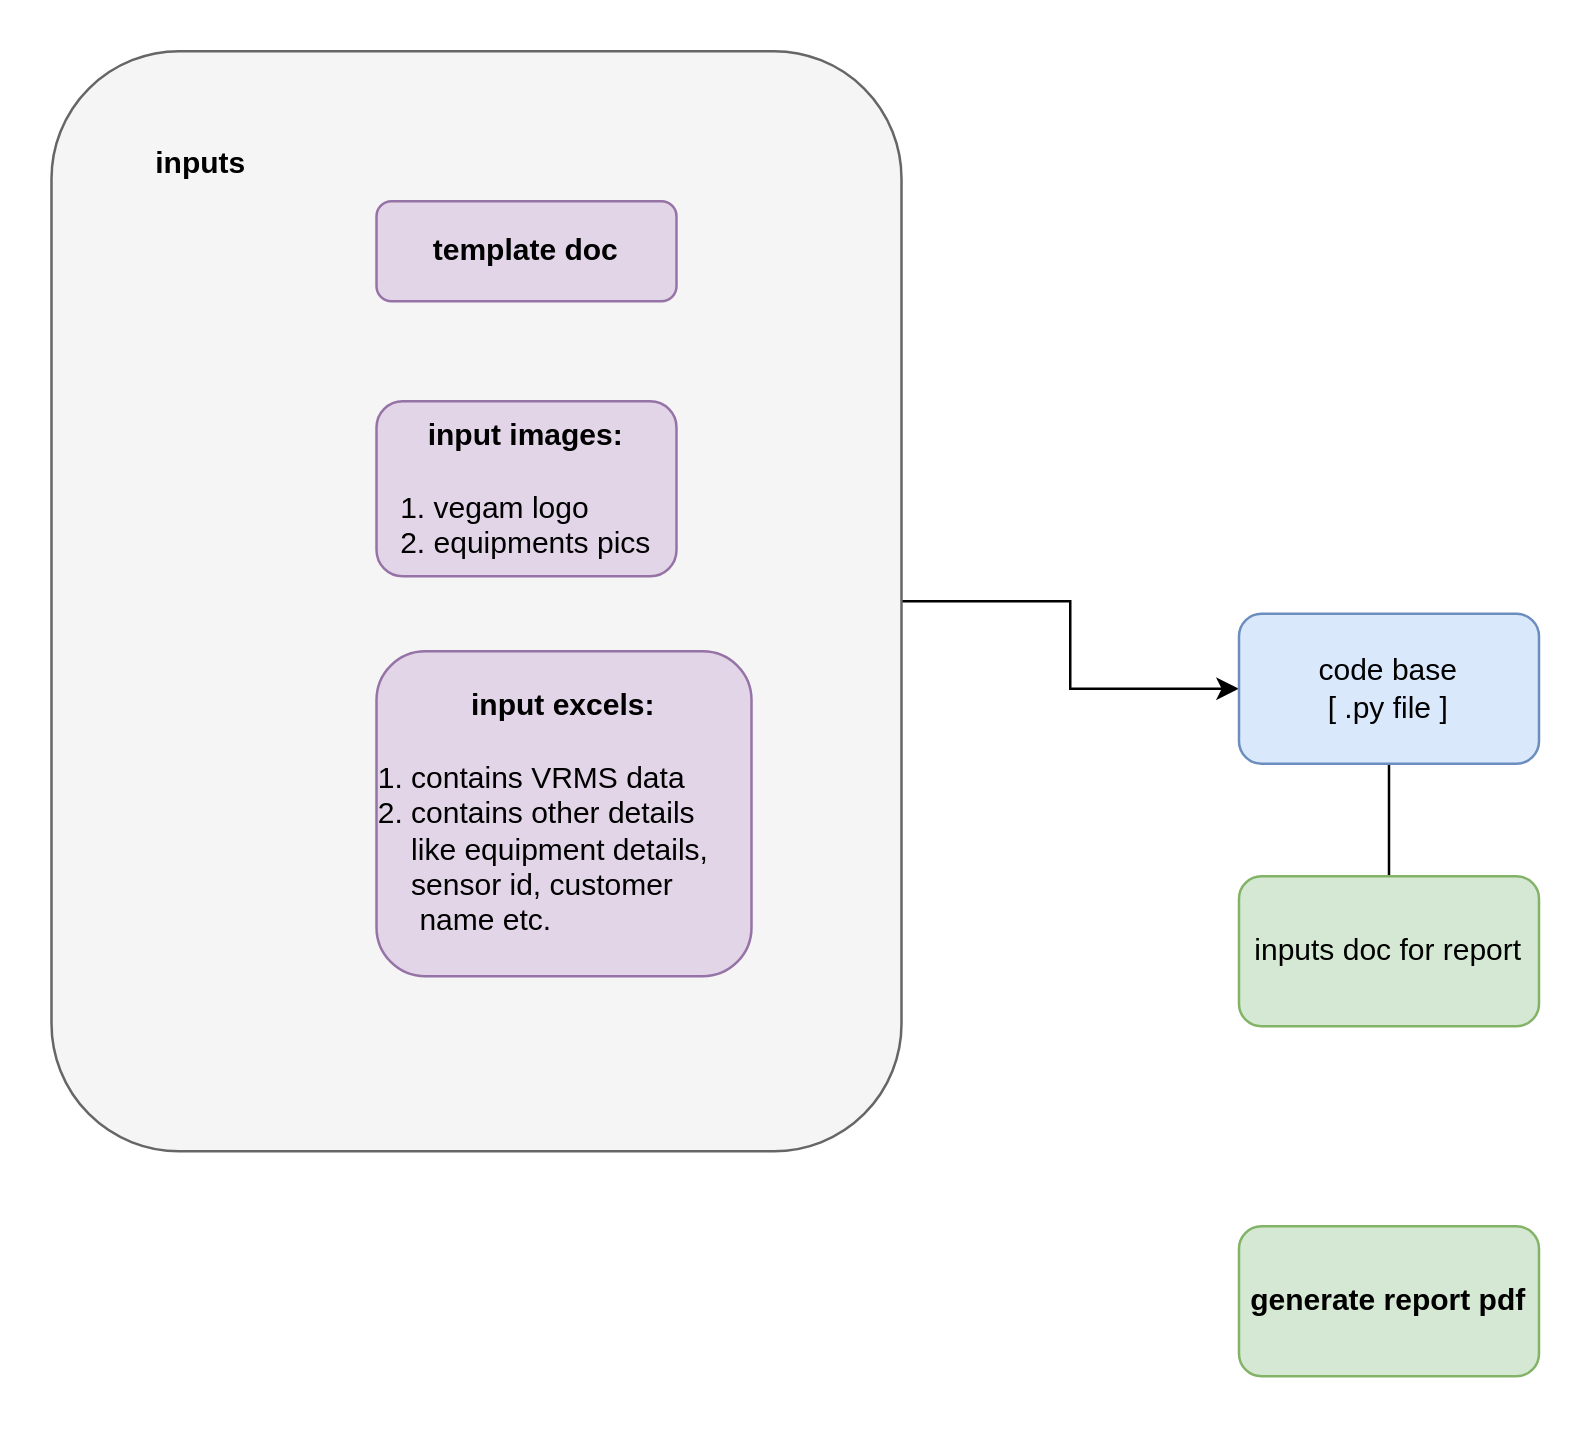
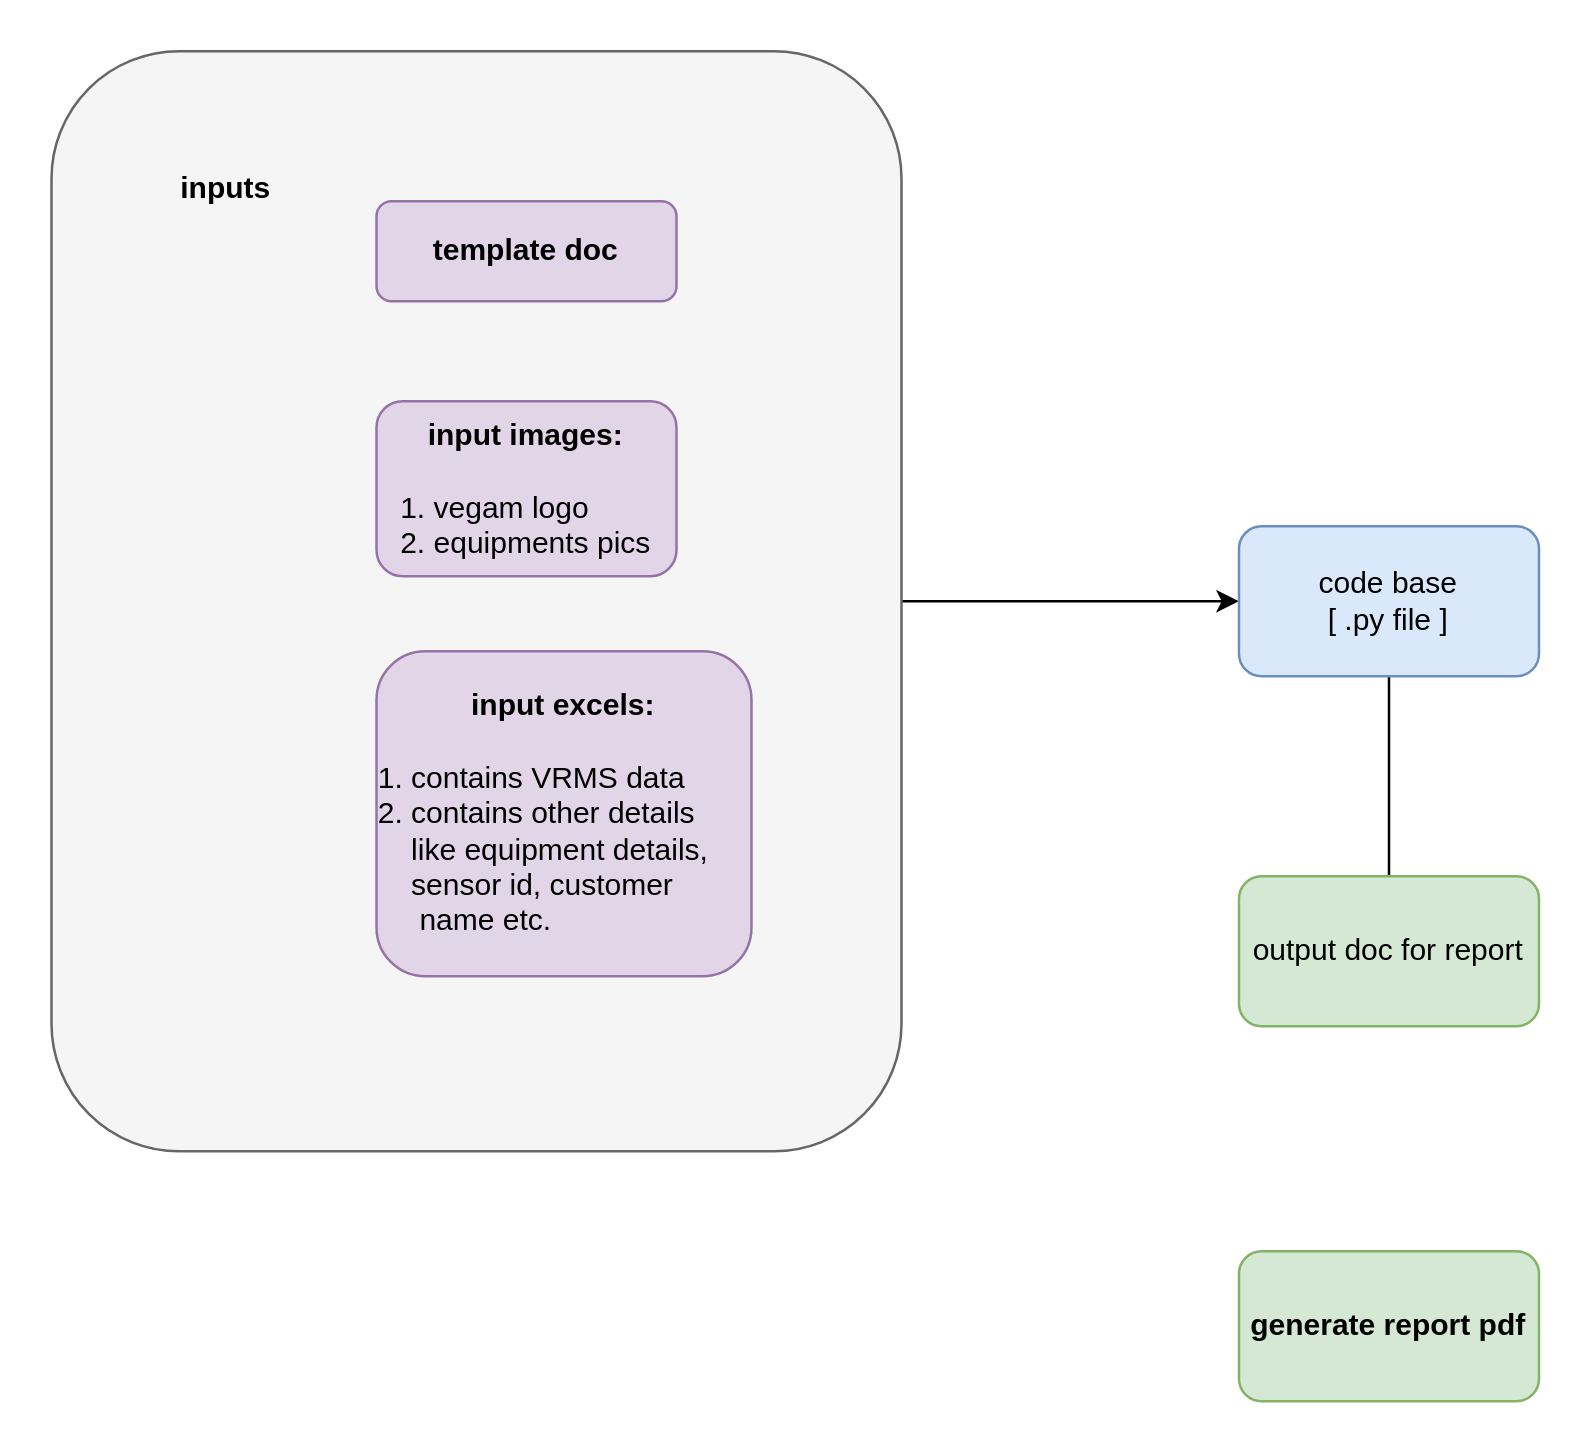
- <mxCell id="7" value="&lt;b&gt;inputs&lt;/b&gt;" style="text;html=1;strokeColor=none;fillColor=none;align=center;verticalAlign=middle;whiteSpace=wrap;rounded=0;" parent="1" vertex="1"><mxGeometry x="50" width="60" height="30" as="geometry" y="50" /></mxCell>
+ <mxCell id="7" value="&lt;b&gt;inputs&lt;/b&gt;" style="text;html=1;strokeColor=none;fillColor=none;align=center;verticalAlign=middle;whiteSpace=wrap;rounded=0;" parent="1" vertex="1"><mxGeometry x="60" y="60" width="60" height="30" as="geometry" /></mxCell>
- <mxCell id="9" value="code base&lt;br&gt;[ .py file ]" style="whiteSpace=wrap;html=1;rounded=1;fillColor=#dae8fc;strokeColor=#6c8ebf;" parent="1" vertex="1"><mxGeometry x="495" y="245" width="120" height="60" as="geometry" /></mxCell>
+ <mxCell id="9" value="code base&lt;br&gt;[ .py file ]" style="whiteSpace=wrap;html=1;rounded=1;fillColor=#dae8fc;strokeColor=#6c8ebf;" parent="1" vertex="1"><mxGeometry x="495" y="210" width="120" height="60" as="geometry" /></mxCell>
- <mxCell id="10" value="inputs doc for report" style="whiteSpace=wrap;html=1;rounded=1;fillColor=#d5e8d4;strokeColor=#82b366;" parent="1" vertex="1"><mxGeometry x="495" y="350" width="120" height="60" as="geometry" /></mxCell>
+ <mxCell id="10" value="output doc for report" style="whiteSpace=wrap;html=1;rounded=1;fillColor=#d5e8d4;strokeColor=#82b366;" parent="1" vertex="1"><mxGeometry x="495" y="350" width="120" height="60" as="geometry" /></mxCell>
- <mxCell id="11" value="&lt;b&gt;generate report pdf&lt;/b&gt;" style="whiteSpace=wrap;html=1;rounded=1;fillColor=#d5e8d4;strokeColor=#82b366;" parent="1" vertex="1"><mxGeometry x="495" y="490" width="120" height="60" as="geometry" /></mxCell>
+ <mxCell id="11" value="&lt;b&gt;generate report pdf&lt;/b&gt;" style="whiteSpace=wrap;html=1;rounded=1;fillColor=#d5e8d4;strokeColor=#82b366;" parent="1" vertex="1"><mxGeometry x="495" y="500" width="120" height="60" as="geometry" /></mxCell>
